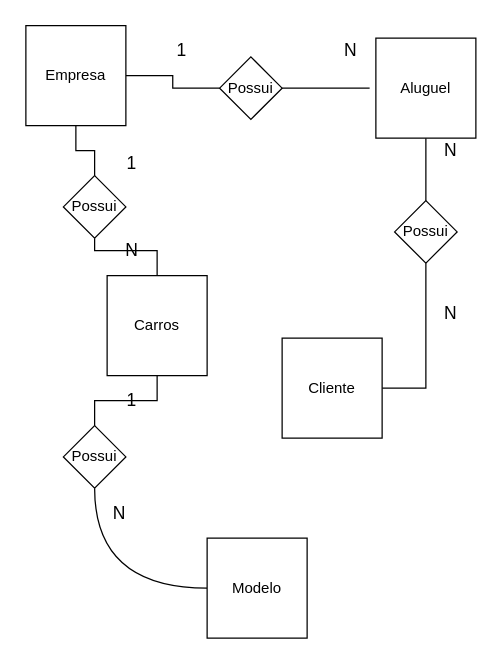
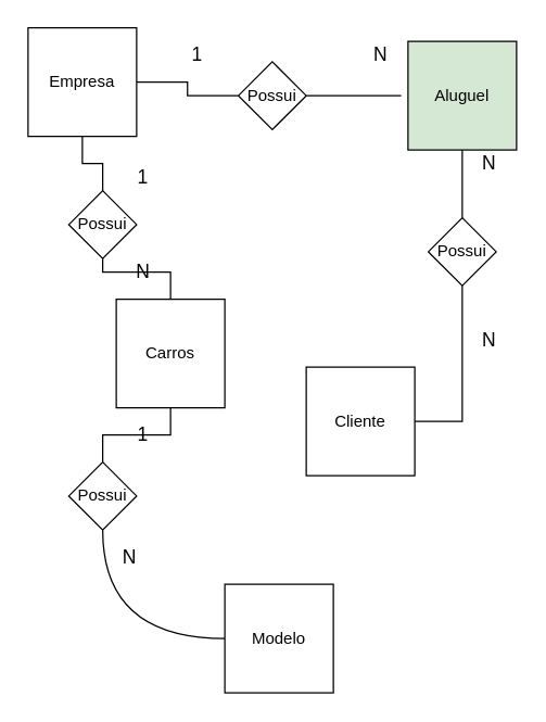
- <mxCell id="12" value="Aluguel" style="whiteSpace=wrap;html=1;aspect=fixed;" parent="1" vertex="1"><mxGeometry x="300" y="30" width="80" height="80" as="geometry" /></mxCell>
+ <mxCell id="12" value="Aluguel" style="whiteSpace=wrap;html=1;aspect=fixed;fillColor=#d5e8d4;" parent="1" vertex="1"><mxGeometry x="300" y="30" width="80" height="80" as="geometry" /></mxCell>
